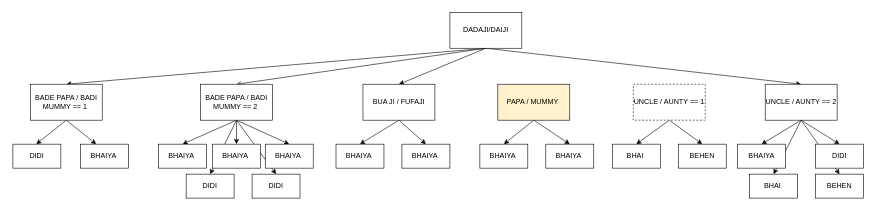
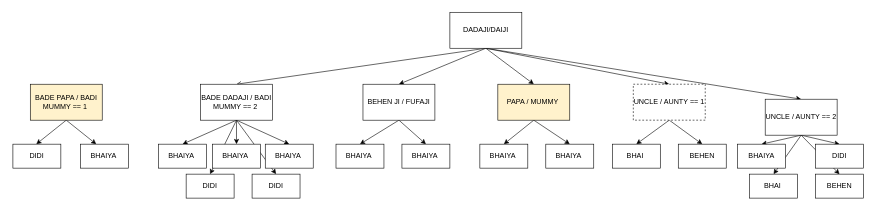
+ <mxCell id="5" style="edgeStyle=none;html=1;exitX=0.5;exitY=1;exitDx=0;exitDy=0;entryX=0.5;entryY=0;entryDx=0;entryDy=0;" edge="1" parent="1" source="8" target="20"><mxGeometry relative="1" as="geometry" /></mxCell>
- <mxCell id="2" style="edgeStyle=none;html=1;exitX=0.5;exitY=1;exitDx=0;exitDy=0;entryX=0.5;entryY=0;entryDx=0;entryDy=0;" edge="1" parent="1" source="8" target="11"><mxGeometry relative="1" as="geometry" /></mxCell>
+ <mxCell id="6" style="edgeStyle=none;html=1;exitX=0.5;exitY=1;exitDx=0;exitDy=0;entryX=0.5;entryY=0;entryDx=0;entryDy=0;" edge="1" parent="1" source="8" target="26"><mxGeometry relative="1" as="geometry" /></mxCell>
- <mxCell id="11" value="BADE PAPA / BADI MUMMY == 1&amp;nbsp;" style="rounded=0;whiteSpace=wrap;html=1;" vertex="1" parent="1"><mxGeometry x="49" y="140" width="120" height="60" as="geometry" /></mxCell>
+ <mxCell id="11" value="BADE PAPA / BADI MUMMY == 1&amp;nbsp;" style="rounded=0;whiteSpace=wrap;html=1;fillColor=#fff2cc;" vertex="1" parent="1"><mxGeometry x="49" y="140" width="120" height="60" as="geometry" /></mxCell>
- <mxCell id="17" value="BADE PAPA / BADI MUMMY == 2&amp;nbsp;" style="rounded=0;whiteSpace=wrap;html=1;" vertex="1" parent="1"><mxGeometry x="333" y="140" width="120" height="60" as="geometry" /></mxCell>
+ <mxCell id="17" value="BADE DADAJI / BADI MUMMY == 2&amp;nbsp;" style="rounded=0;whiteSpace=wrap;html=1;" vertex="1" parent="1"><mxGeometry x="333" y="140" width="120" height="60" as="geometry" /></mxCell>
- <mxCell id="23" value="BUA JI / FUFAJI" style="rounded=0;whiteSpace=wrap;html=1;" vertex="1" parent="1"><mxGeometry x="604" y="140" width="120" height="60" as="geometry" /></mxCell>
+ <mxCell id="23" value="BEHEN JI / FUFAJI" style="rounded=0;whiteSpace=wrap;html=1;" vertex="1" parent="1"><mxGeometry x="604" y="140" width="120" height="60" as="geometry" /></mxCell>
- <mxCell id="31" value="UNCLE / AUNTY == 2" style="rounded=0;whiteSpace=wrap;html=1;" vertex="1" parent="1"><mxGeometry x="1275" y="140" width="120" height="60" as="geometry" /></mxCell>
+ <mxCell id="31" value="UNCLE / AUNTY == 2" style="rounded=0;whiteSpace=wrap;html=1;" vertex="1" parent="1"><mxGeometry x="1275" y="165" width="120" height="60" as="geometry" /></mxCell>
